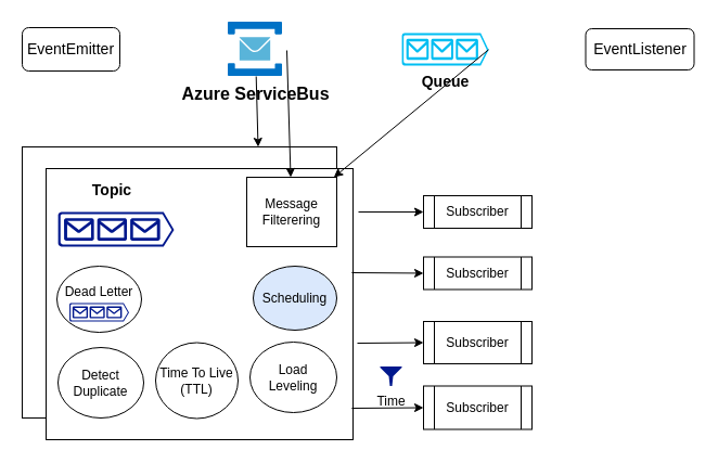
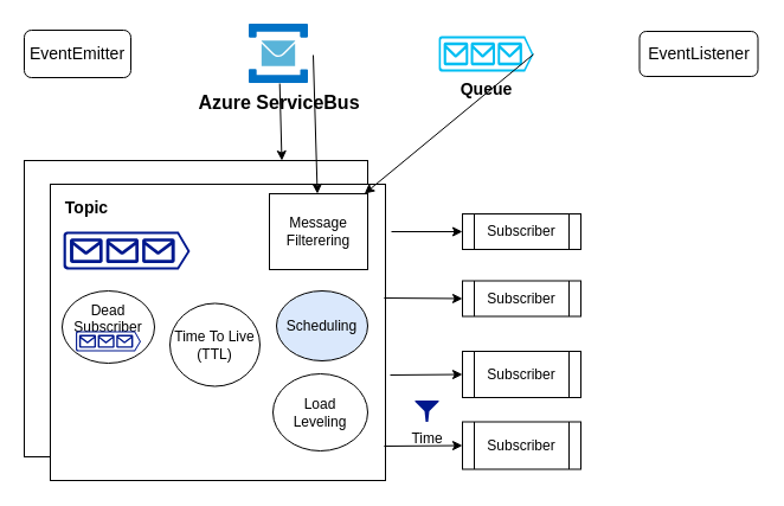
- <mxCell id="12" value="&lt;font style=&quot;font-size: 14px&quot;&gt;&lt;b&gt;&lt;font style=&quot;font-size: 14px&quot;&gt;Topic&lt;/font&gt;&lt;/b&gt;&lt;/font&gt;" style="text;html=1;strokeColor=none;fillColor=none;align=center;verticalAlign=middle;whiteSpace=wrap;rounded=0;" vertex="1" parent="1"><mxGeometry x="83" y="165" width="40" height="20" as="geometry" /></mxCell>
+ <mxCell id="12" value="&lt;font style=&quot;font-size: 14px&quot;&gt;&lt;b&gt;&lt;font style=&quot;font-size: 14px&quot;&gt;Topic&lt;/font&gt;&lt;/b&gt;&lt;/font&gt;" style="text;html=1;strokeColor=none;fillColor=none;align=center;verticalAlign=middle;whiteSpace=wrap;rounded=0;" vertex="1" parent="1"><mxGeometry x="53" y="165" width="40" height="20" as="geometry" /></mxCell>
- <mxCell id="14" value="&lt;div&gt;&lt;br&gt;&lt;/div&gt;&lt;div&gt;Dead Letter&lt;br&gt;&lt;/div&gt;&lt;div&gt;&lt;br&gt;&lt;/div&gt;&lt;div&gt;&lt;br&gt;&lt;/div&gt;" style="ellipse;whiteSpace=wrap;html=1;" vertex="1" parent="1"><mxGeometry x="52" y="245" width="78" height="61" as="geometry" /></mxCell>
+ <mxCell id="14" value="&lt;div&gt;&lt;br&gt;&lt;/div&gt;&lt;div&gt;Dead Subscriber&lt;br&gt;&lt;/div&gt;&lt;div&gt;&lt;br&gt;&lt;/div&gt;&lt;div&gt;&lt;br&gt;&lt;/div&gt;" style="ellipse;whiteSpace=wrap;html=1;" vertex="1" parent="1"><mxGeometry x="52" y="245" width="78" height="61" as="geometry" /></mxCell>
- <mxCell id="28" value="&lt;div&gt;Time To Live&lt;/div&gt;&lt;div&gt;(TTL)&lt;br&gt;&lt;/div&gt;" style="ellipse;whiteSpace=wrap;html=1;" vertex="1" parent="1"><mxGeometry x="143" y="315.5" width="76" height="70" as="geometry" /></mxCell>
+ <mxCell id="28" value="&lt;div&gt;Time To Live&lt;/div&gt;&lt;div&gt;(TTL)&lt;br&gt;&lt;/div&gt;" style="ellipse;whiteSpace=wrap;html=1;" vertex="1" parent="1"><mxGeometry x="143" y="255.5" width="76" height="70" as="geometry" /></mxCell>
- <mxCell id="11" value="Detect Duplicate" style="ellipse;whiteSpace=wrap;html=1;" vertex="1" parent="1"><mxGeometry x="53" y="320" width="79" height="65" as="geometry" /></mxCell>
